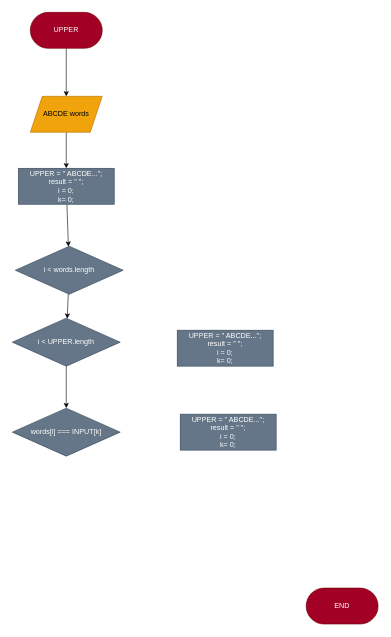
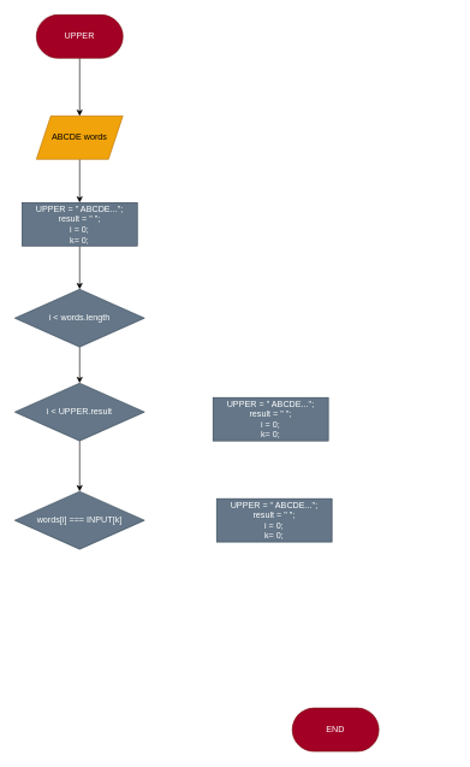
- <mxCell id="10" value="i &amp;lt; words.length" style="rhombus;whiteSpace=wrap;html=1;fillColor=#647687;strokeColor=#314354;fontColor=#ffffff;" vertex="1" parent="1"><mxGeometry x="25" y="410" width="180" height="80" as="geometry" /></mxCell>
+ <mxCell id="10" value="i &amp;lt; words.length" style="rhombus;whiteSpace=wrap;html=1;fillColor=#647687;strokeColor=#314354;fontColor=#ffffff;" vertex="1" parent="1"><mxGeometry x="20" y="400" width="180" height="80" as="geometry" /></mxCell>
- <mxCell id="12" value="i &amp;lt; UPPER.length" style="rhombus;whiteSpace=wrap;html=1;fillColor=#647687;strokeColor=#314354;fontColor=#ffffff;" vertex="1" parent="1"><mxGeometry x="20" y="530" width="180" height="80" as="geometry" /></mxCell>
+ <mxCell id="12" value="i &amp;lt; UPPER.result" style="rhombus;whiteSpace=wrap;html=1;fillColor=#647687;strokeColor=#314354;fontColor=#ffffff;" vertex="1" parent="1"><mxGeometry x="20" y="530" width="180" height="80" as="geometry" /></mxCell>
- <mxCell id="4" value="END" style="rounded=1;whiteSpace=wrap;html=1;arcSize=50;fillColor=#a20025;fontColor=#ffffff;strokeColor=#6F0000;" vertex="1" parent="1"><mxGeometry x="510" y="980" width="120" height="60" as="geometry" /></mxCell>
+ <mxCell id="4" value="END" style="rounded=1;whiteSpace=wrap;html=1;arcSize=50;fillColor=#a20025;fontColor=#ffffff;strokeColor=#6F0000;" vertex="1" parent="1"><mxGeometry x="405" y="980" width="120" height="60" as="geometry" /></mxCell>
